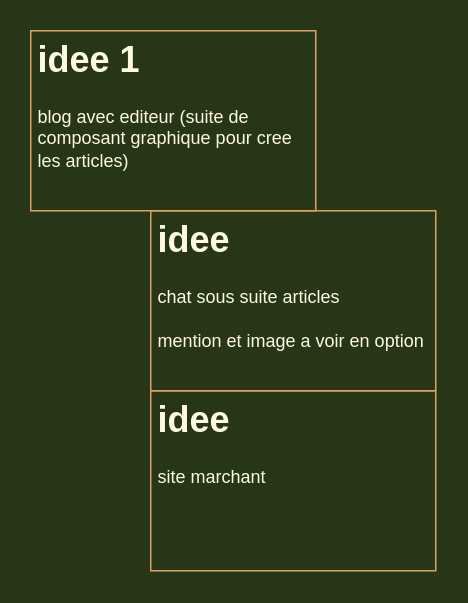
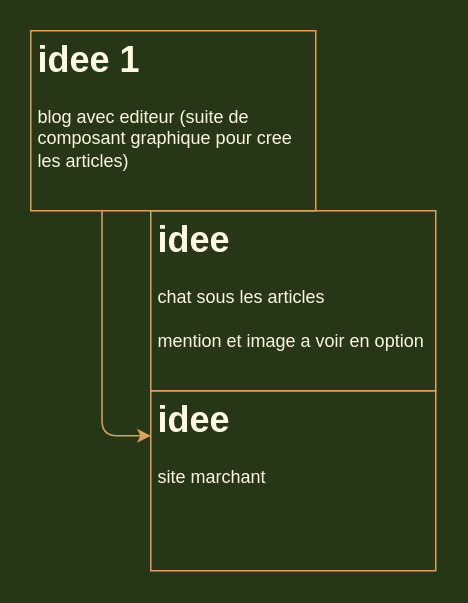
- <mxCell id="4" value="&lt;h1&gt;idee&lt;/h1&gt;&lt;p&gt;chat sous suite articles&lt;br&gt;&lt;br&gt;mention et image a voir en option&lt;/p&gt;" style="text;html=1;strokeColor=#DDA15E;fillColor=none;spacing=5;spacingTop=-20;whiteSpace=wrap;overflow=hidden;rounded=0;fontColor=#FEFAE0;" parent="1" vertex="1"><mxGeometry x="100" y="140" width="190" height="120" as="geometry" /></mxCell>
+ <mxCell id="4" value="&lt;h1&gt;idee&lt;/h1&gt;&lt;p&gt;chat sous les articles&lt;br&gt;&lt;br&gt;mention et image a voir en option&lt;/p&gt;" style="text;html=1;strokeColor=#DDA15E;fillColor=none;spacing=5;spacingTop=-20;whiteSpace=wrap;overflow=hidden;rounded=0;fontColor=#FEFAE0;" parent="1" vertex="1"><mxGeometry x="100" y="140" width="190" height="120" as="geometry" /></mxCell>
+ <mxCell id="2" style="edgeStyle=orthogonalEdgeStyle;html=1;exitX=0.25;exitY=1;exitDx=0;exitDy=0;entryX=0;entryY=0.25;entryDx=0;entryDy=0;labelBackgroundColor=#283618;strokeColor=#DDA15E;fontColor=#FEFAE0;" parent="1" source="3" target="5" edge="1"><mxGeometry relative="1" as="geometry" /></mxCell>
